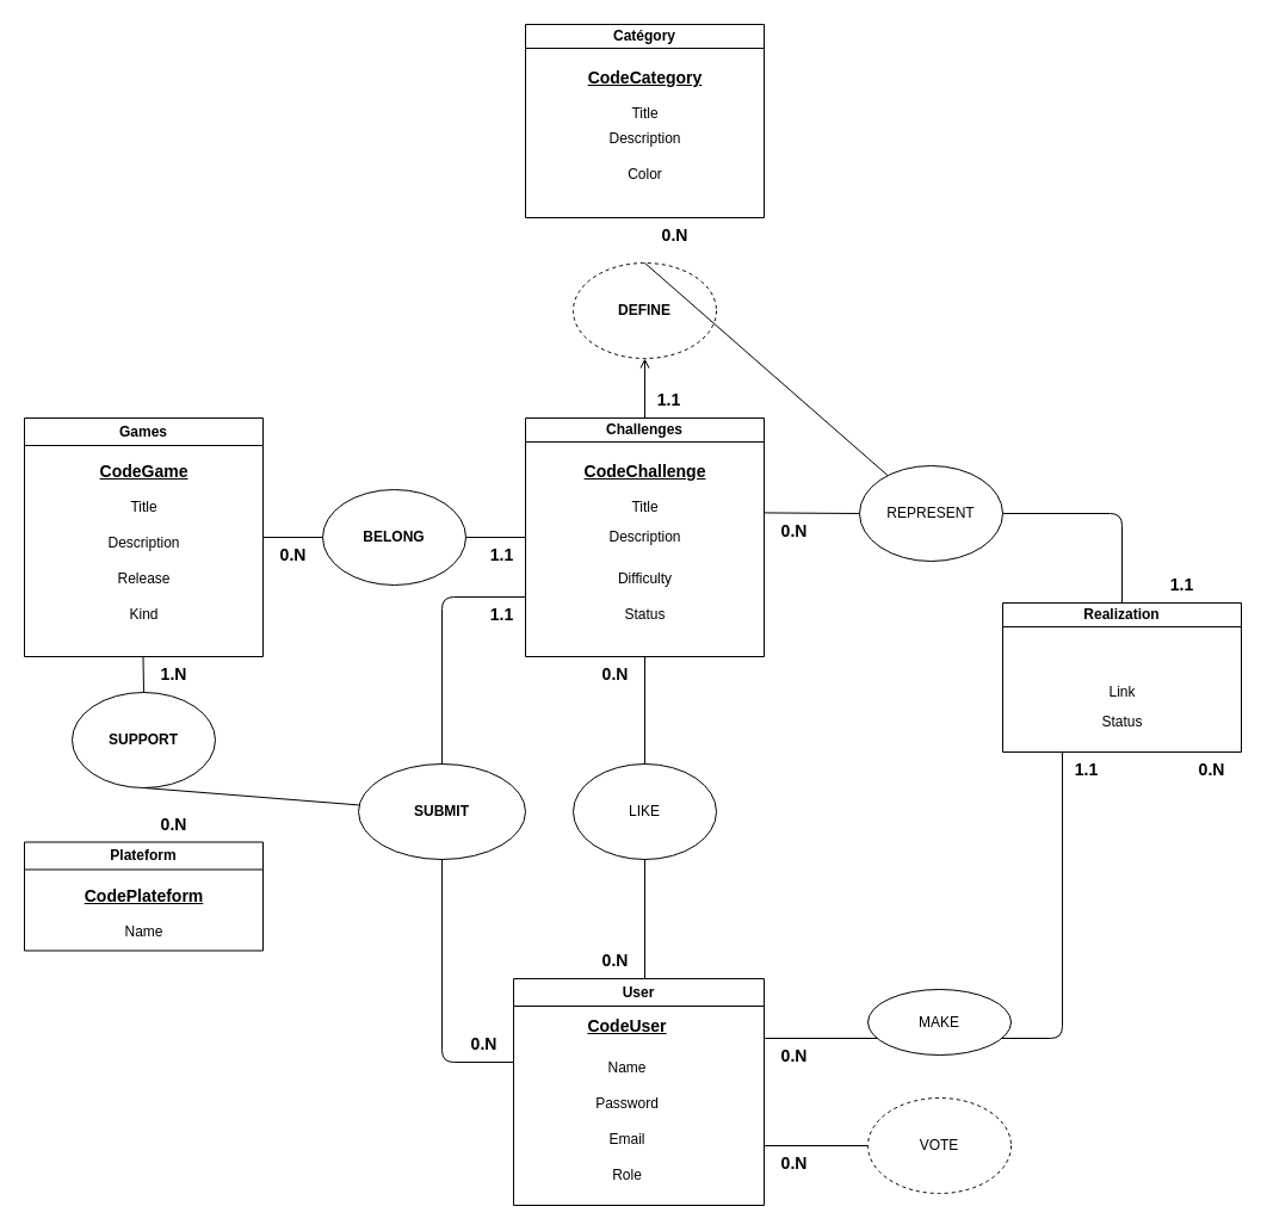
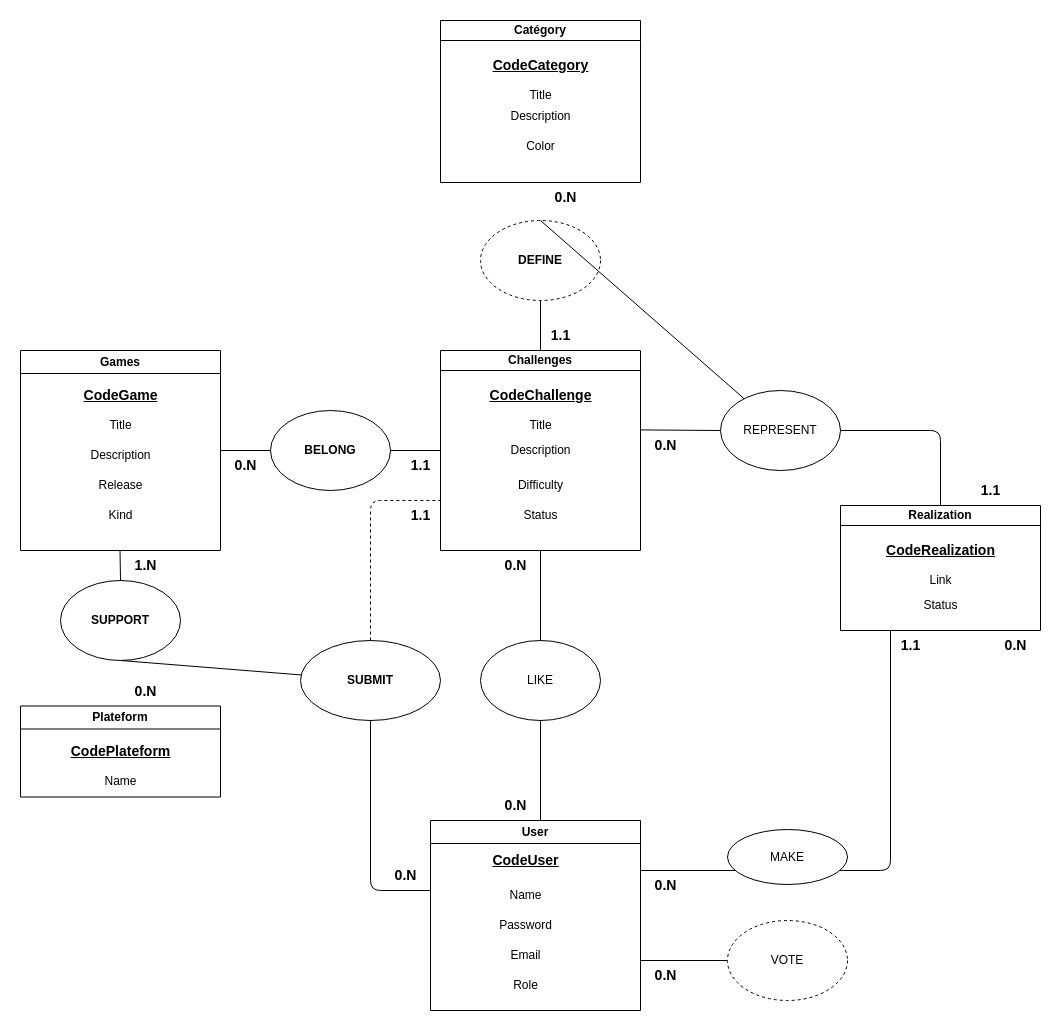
- <mxCell id="36" value="" style="endArrow=open;html=1;exitX=0.5;exitY=0;exitDx=0;exitDy=0;entryX=0.5;entryY=1;entryDx=0;entryDy=0;" parent="1" source="13" target="35" edge="1"><mxGeometry width="50" height="50" relative="1" as="geometry"><mxPoint x="655" y="445" as="sourcePoint" /><mxPoint x="755" y="505" as="targetPoint" /></mxGeometry></mxCell>
+ <mxCell id="36" value="" style="endArrow=none;html=1;exitX=0.5;exitY=0;exitDx=0;exitDy=0;entryX=0.5;entryY=1;entryDx=0;entryDy=0;" parent="1" source="13" target="35" edge="1"><mxGeometry width="50" height="50" relative="1" as="geometry"><mxPoint x="655" y="445" as="sourcePoint" /><mxPoint x="755" y="505" as="targetPoint" /></mxGeometry></mxCell>
- <mxCell id="26" value="" style="endArrow=none;html=1;entryX=0;entryY=0.75;entryDx=0;entryDy=0;exitX=0.5;exitY=0;exitDx=0;exitDy=0;" parent="1" source="25" target="13" edge="1"><mxGeometry width="50" height="50" relative="1" as="geometry"><mxPoint x="430" y="610" as="sourcePoint" /><mxPoint x="480" y="560" as="targetPoint" /><Array as="points"><mxPoint x="370" y="500" /></Array></mxGeometry></mxCell>
+ <mxCell id="26" value="" style="endArrow=none;html=1;entryX=0;entryY=0.75;entryDx=0;entryDy=0;exitX=0.5;exitY=0;exitDx=0;exitDy=0;dashed=1;" parent="1" source="25" target="13" edge="1"><mxGeometry width="50" height="50" relative="1" as="geometry"><mxPoint x="430" y="610" as="sourcePoint" /><mxPoint x="480" y="560" as="targetPoint" /><Array as="points"><mxPoint x="370" y="500" /></Array></mxGeometry></mxCell>
+ <mxCell id="48" value="&lt;font style=&quot;font-size: 14px;&quot;&gt;&lt;b&gt;&lt;u&gt;CodeRealization&lt;/u&gt;&lt;/b&gt;&lt;/font&gt;" style="text;html=1;align=center;verticalAlign=middle;resizable=0;points=[];autosize=1;strokeColor=none;fillColor=none;" parent="47" vertex="1"><mxGeometry x="35" y="30" width="130" height="30" as="geometry" /></mxCell>
